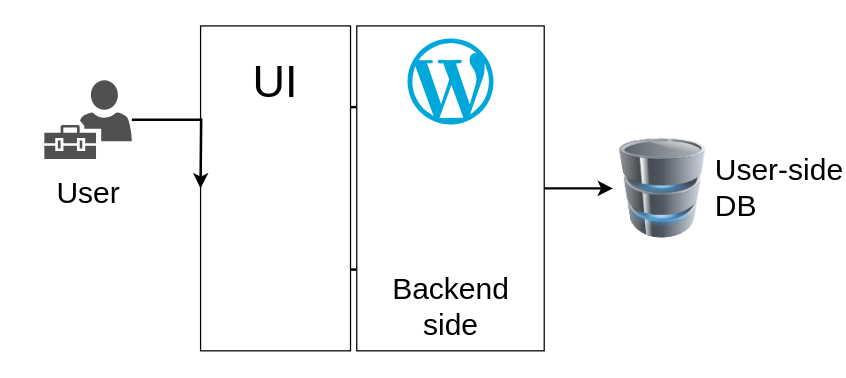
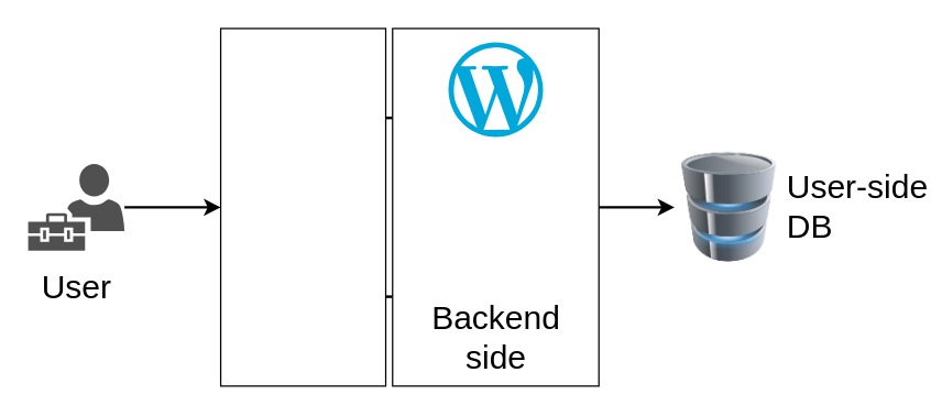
- <mxCell id="12" value="&lt;font style=&quot;font-size: 36px;&quot;&gt;UI&lt;/font&gt;" style="text;html=1;strokeColor=none;fillColor=none;align=center;verticalAlign=middle;whiteSpace=wrap;rounded=0;fontSize=24;" vertex="1" parent="1"><mxGeometry x="190" y="49.4" width="60" height="30" as="geometry" /></mxCell>
- <mxCell id="11" value="&lt;font style=&quot;font-size: 24px;&quot;&gt;User&lt;/font&gt;" style="sketch=0;pointerEvents=1;shadow=0;dashed=0;html=1;strokeColor=none;labelPosition=center;verticalLabelPosition=bottom;verticalAlign=top;align=center;fillColor=#505050;shape=mxgraph.mscae.intune.user_management;fontSize=30;" parent="1" vertex="1"><mxGeometry x="35" y="63.5" width="70" height="63" as="geometry" /></mxCell>
+ <mxCell id="11" value="&lt;font style=&quot;font-size: 24px;&quot;&gt;User&lt;/font&gt;" style="sketch=0;pointerEvents=1;shadow=0;dashed=0;html=1;strokeColor=none;labelPosition=center;verticalLabelPosition=bottom;verticalAlign=top;align=center;fillColor=#505050;shape=mxgraph.mscae.intune.user_management;fontSize=30;" parent="1" vertex="1"><mxGeometry x="20" y="118.5" width="70" height="63" as="geometry" /></mxCell>
